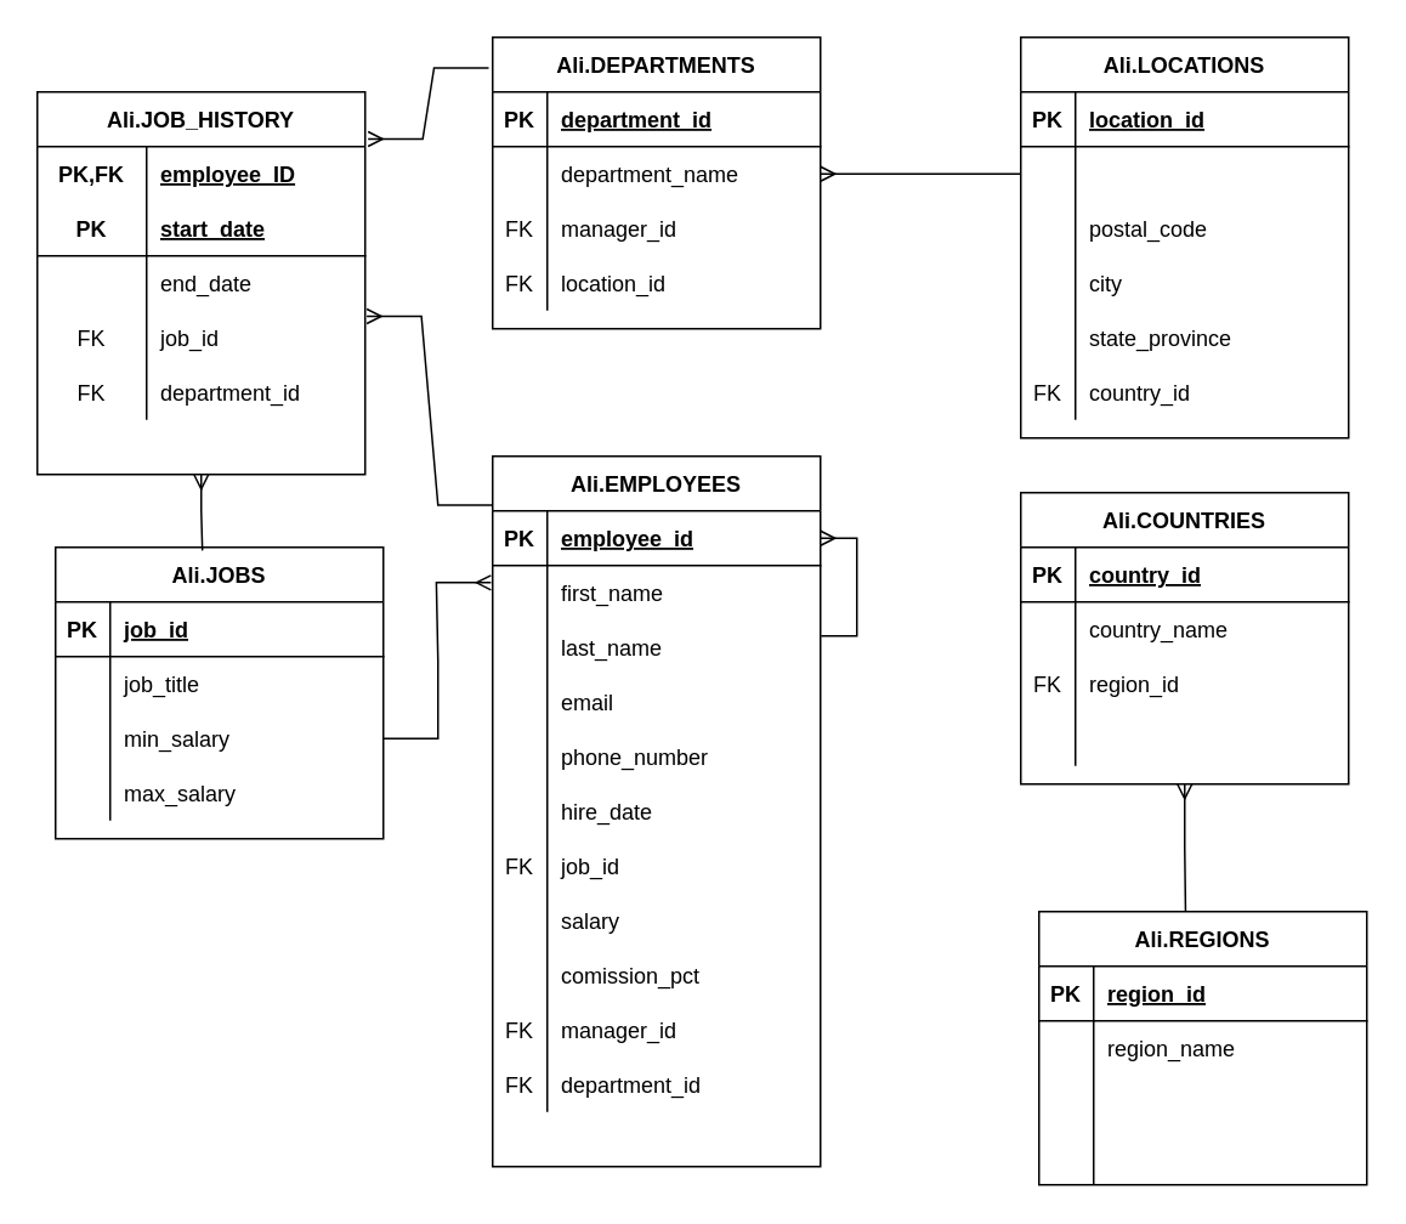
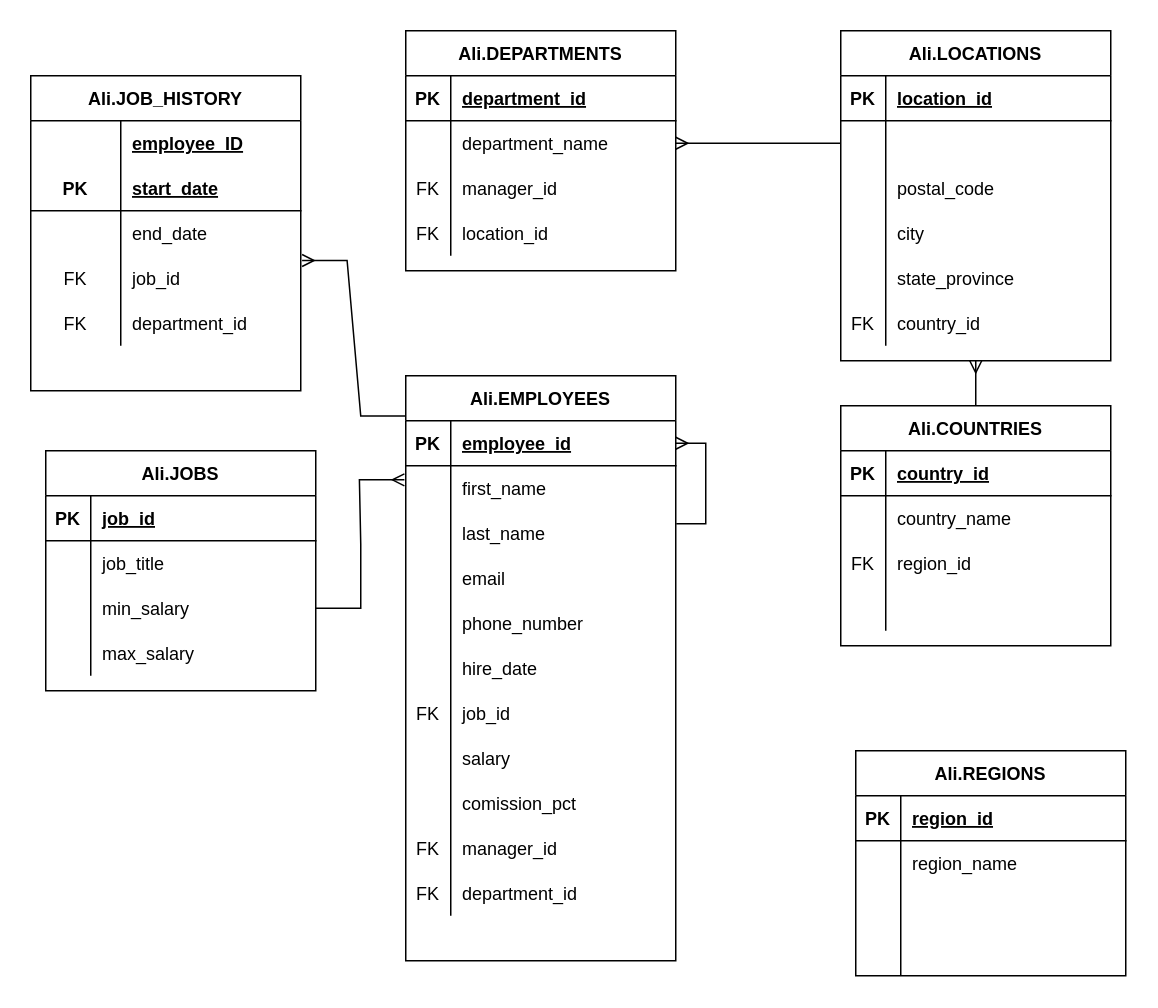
- <mxCell id="129" value="" style="edgeStyle=entityRelationEdgeStyle;fontSize=12;html=1;endArrow=none;rounded=0;endFill=0;startArrow=ERmany;startFill=0;entryX=-0.012;entryY=0.105;entryDx=0;entryDy=0;entryPerimeter=0;exitX=1.009;exitY=0.123;exitDx=0;exitDy=0;exitPerimeter=0;" edge="1" parent="1" source="16" target="32"><mxGeometry width="100" height="100" relative="1" as="geometry"><mxPoint x="160" y="20" as="sourcePoint" /><mxPoint x="240" y="30" as="targetPoint" /></mxGeometry></mxCell>
- <mxCell id="18" value="PK,FK" style="shape=partialRectangle;connectable=0;fillColor=none;top=0;left=0;bottom=0;right=0;fontStyle=1;overflow=hidden;" vertex="1" parent="17"><mxGeometry width="60" height="30" as="geometry"><mxRectangle width="60" height="30" as="alternateBounds" /></mxGeometry></mxCell>
+ <mxCell id="45" style="edgeStyle=orthogonalEdgeStyle;rounded=0;orthogonalLoop=1;jettySize=auto;html=1;exitX=0.5;exitY=1;exitDx=0;exitDy=0;entryX=0.5;entryY=0;entryDx=0;entryDy=0;startArrow=ERmany;startFill=0;endArrow=none;endFill=0;" edge="1" parent="1" source="46" target="100"><mxGeometry relative="1" as="geometry" /></mxCell>
- <mxCell id="15" style="edgeStyle=orthogonalEdgeStyle;rounded=0;orthogonalLoop=1;jettySize=auto;html=1;entryX=0.448;entryY=0.011;entryDx=0;entryDy=0;entryPerimeter=0;startArrow=ERmany;startFill=0;endArrow=none;endFill=0;" edge="1" parent="1" source="16" target="2"><mxGeometry relative="1" as="geometry" /></mxCell>
- <mxCell id="99" style="edgeStyle=orthogonalEdgeStyle;rounded=0;orthogonalLoop=1;jettySize=auto;html=1;entryX=0.447;entryY=-0.003;entryDx=0;entryDy=0;entryPerimeter=0;startArrow=ERmany;startFill=0;endArrow=none;endFill=0;" edge="1" parent="1" source="100" target="113"><mxGeometry relative="1" as="geometry" /></mxCell>
